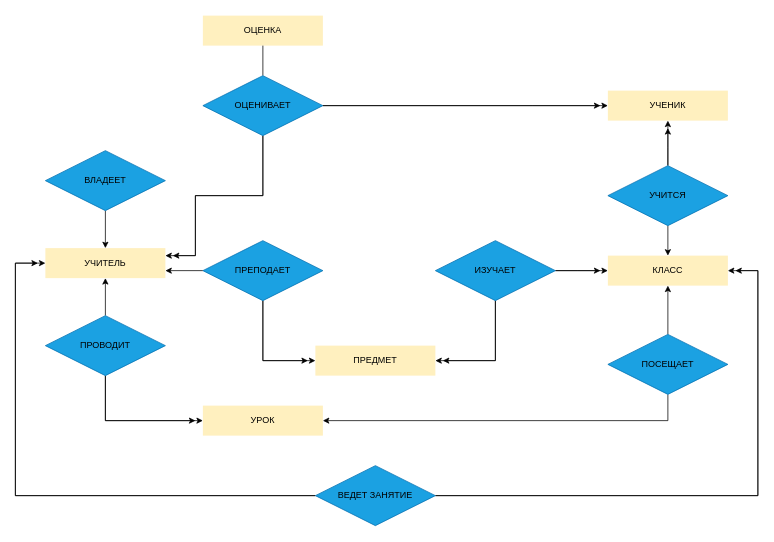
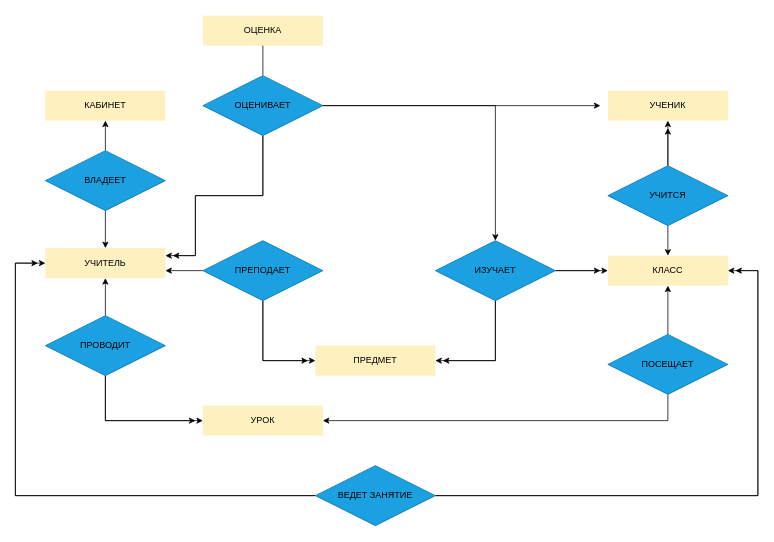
+ <mxCell id="9" value="КАБИНЕТ" style="rounded=0;whiteSpace=wrap;html=1;fillColor=#FFF0BF;strokeColor=none;" parent="1" vertex="1"><mxGeometry x="60" y="120" width="160" height="40" as="geometry" /></mxCell>
- <mxCell id="23" style="edgeStyle=orthogonalEdgeStyle;rounded=0;orthogonalLoop=1;jettySize=auto;html=1;entryX=0;entryY=0.5;entryDx=0;entryDy=0;" parent="1" source="28" target="7" edge="1"><mxGeometry relative="1" as="geometry" /></mxCell>
+ <mxCell id="23" style="edgeStyle=orthogonalEdgeStyle;rounded=0;orthogonalLoop=1;jettySize=auto;html=1;" parent="1" source="28" target="37" edge="1"><mxGeometry relative="1" as="geometry" /></mxCell>
+ <mxCell id="13" style="edgeStyle=orthogonalEdgeStyle;rounded=0;orthogonalLoop=1;jettySize=auto;html=1;entryX=0.5;entryY=1;entryDx=0;entryDy=0;" parent="1" source="15" target="9" edge="1"><mxGeometry relative="1" as="geometry" /></mxCell>
